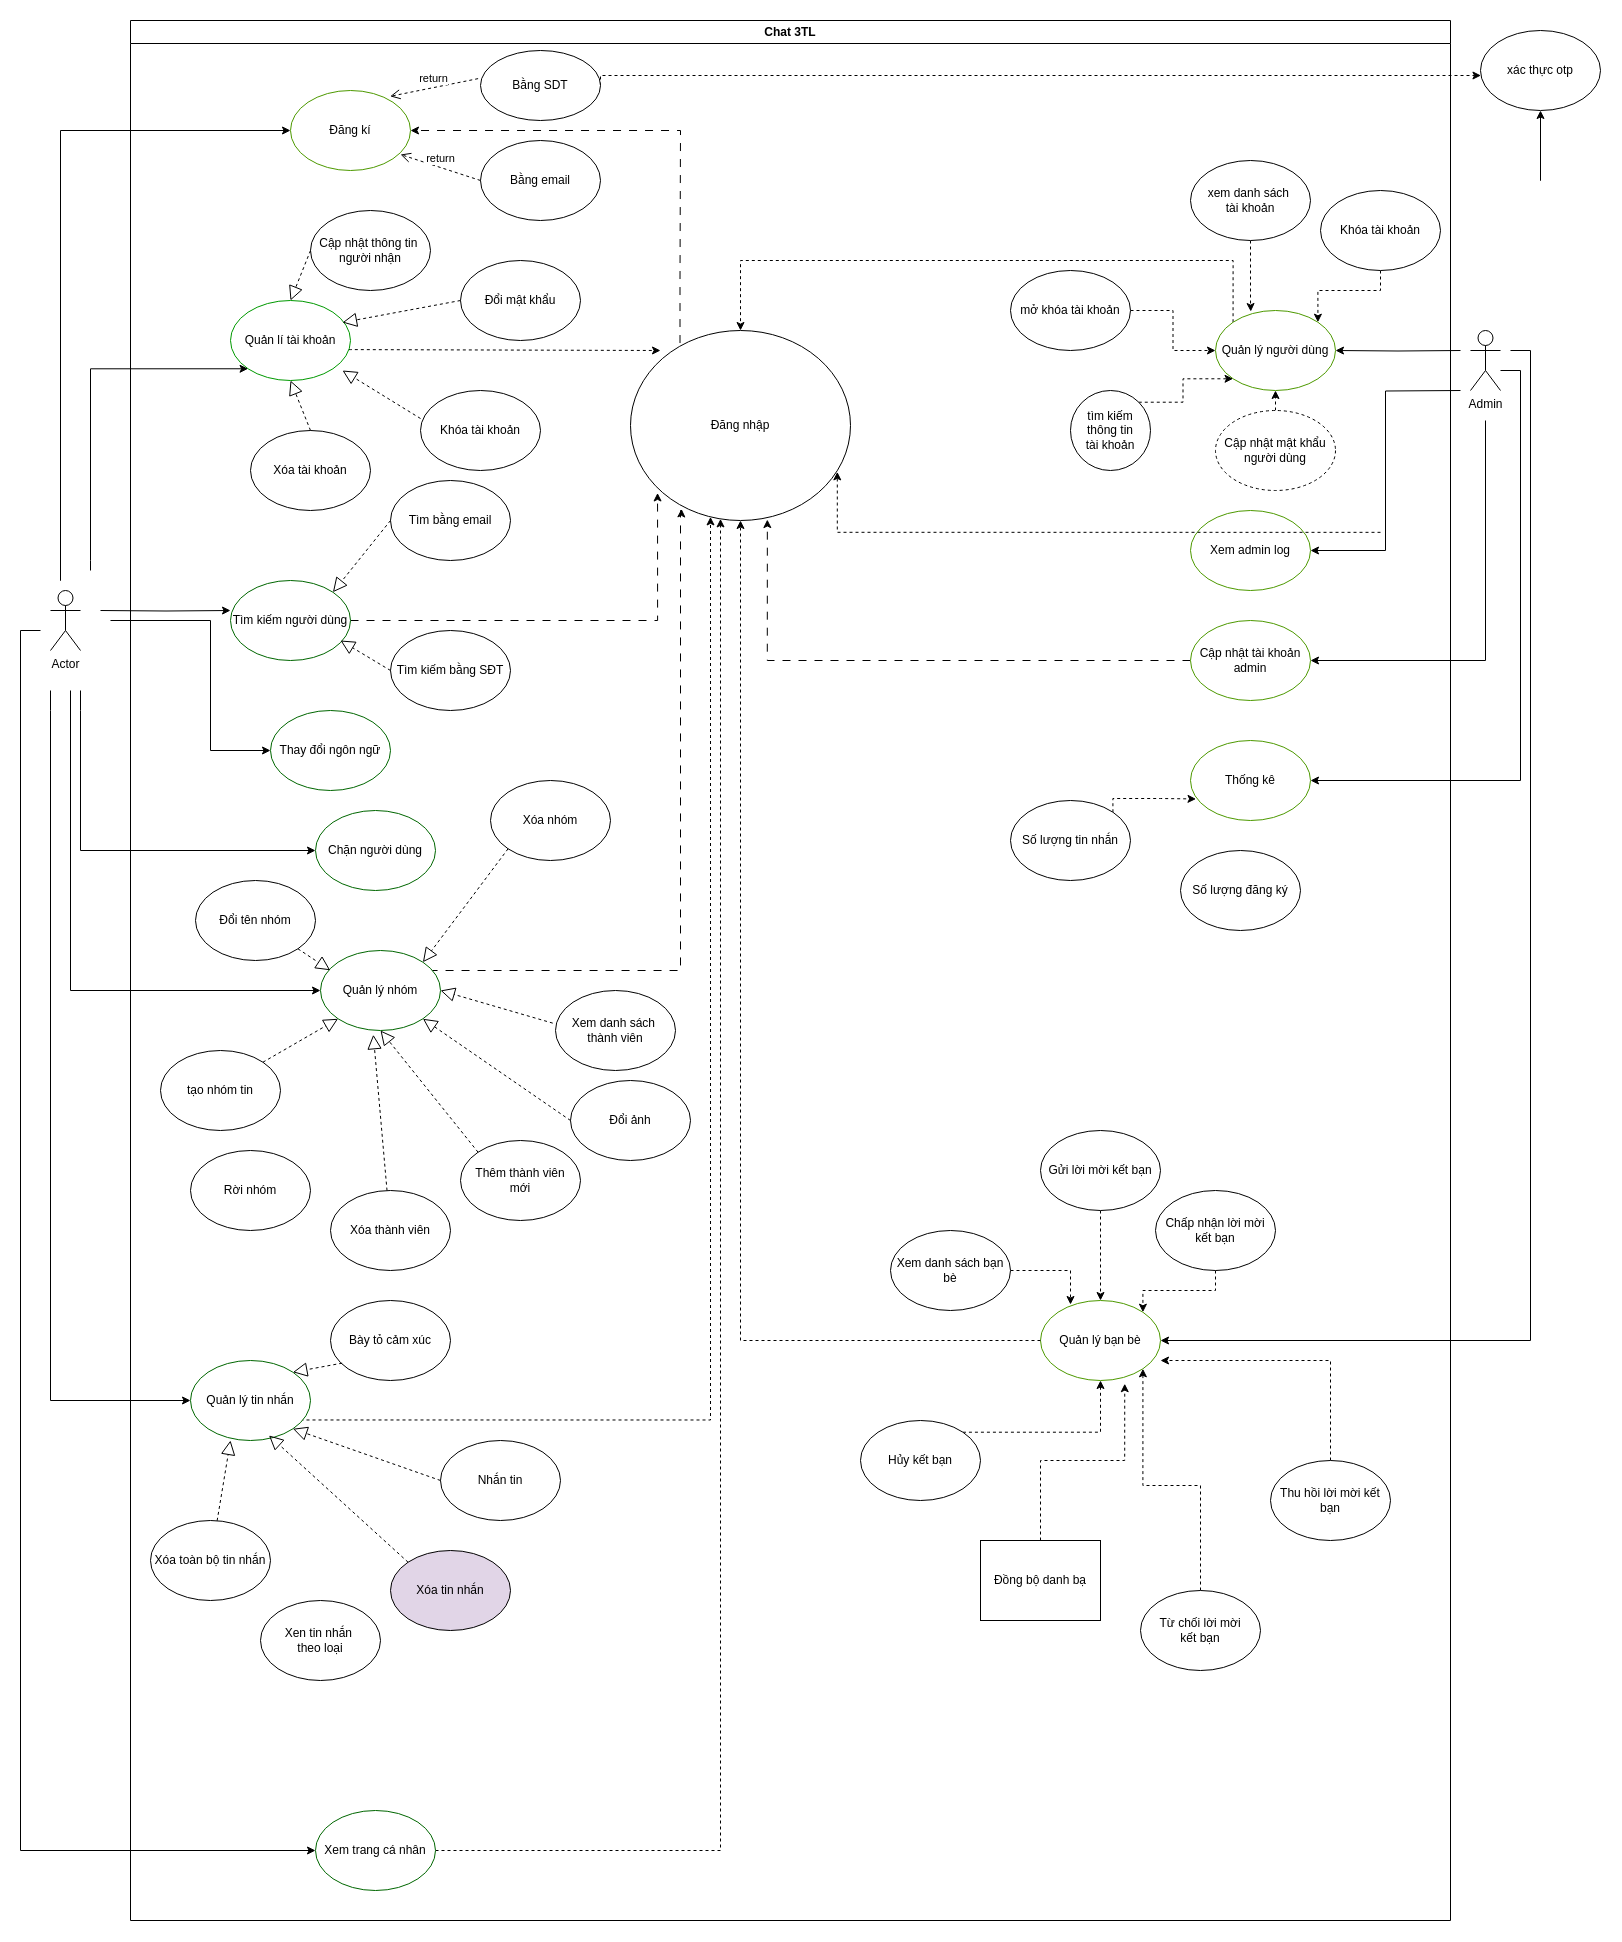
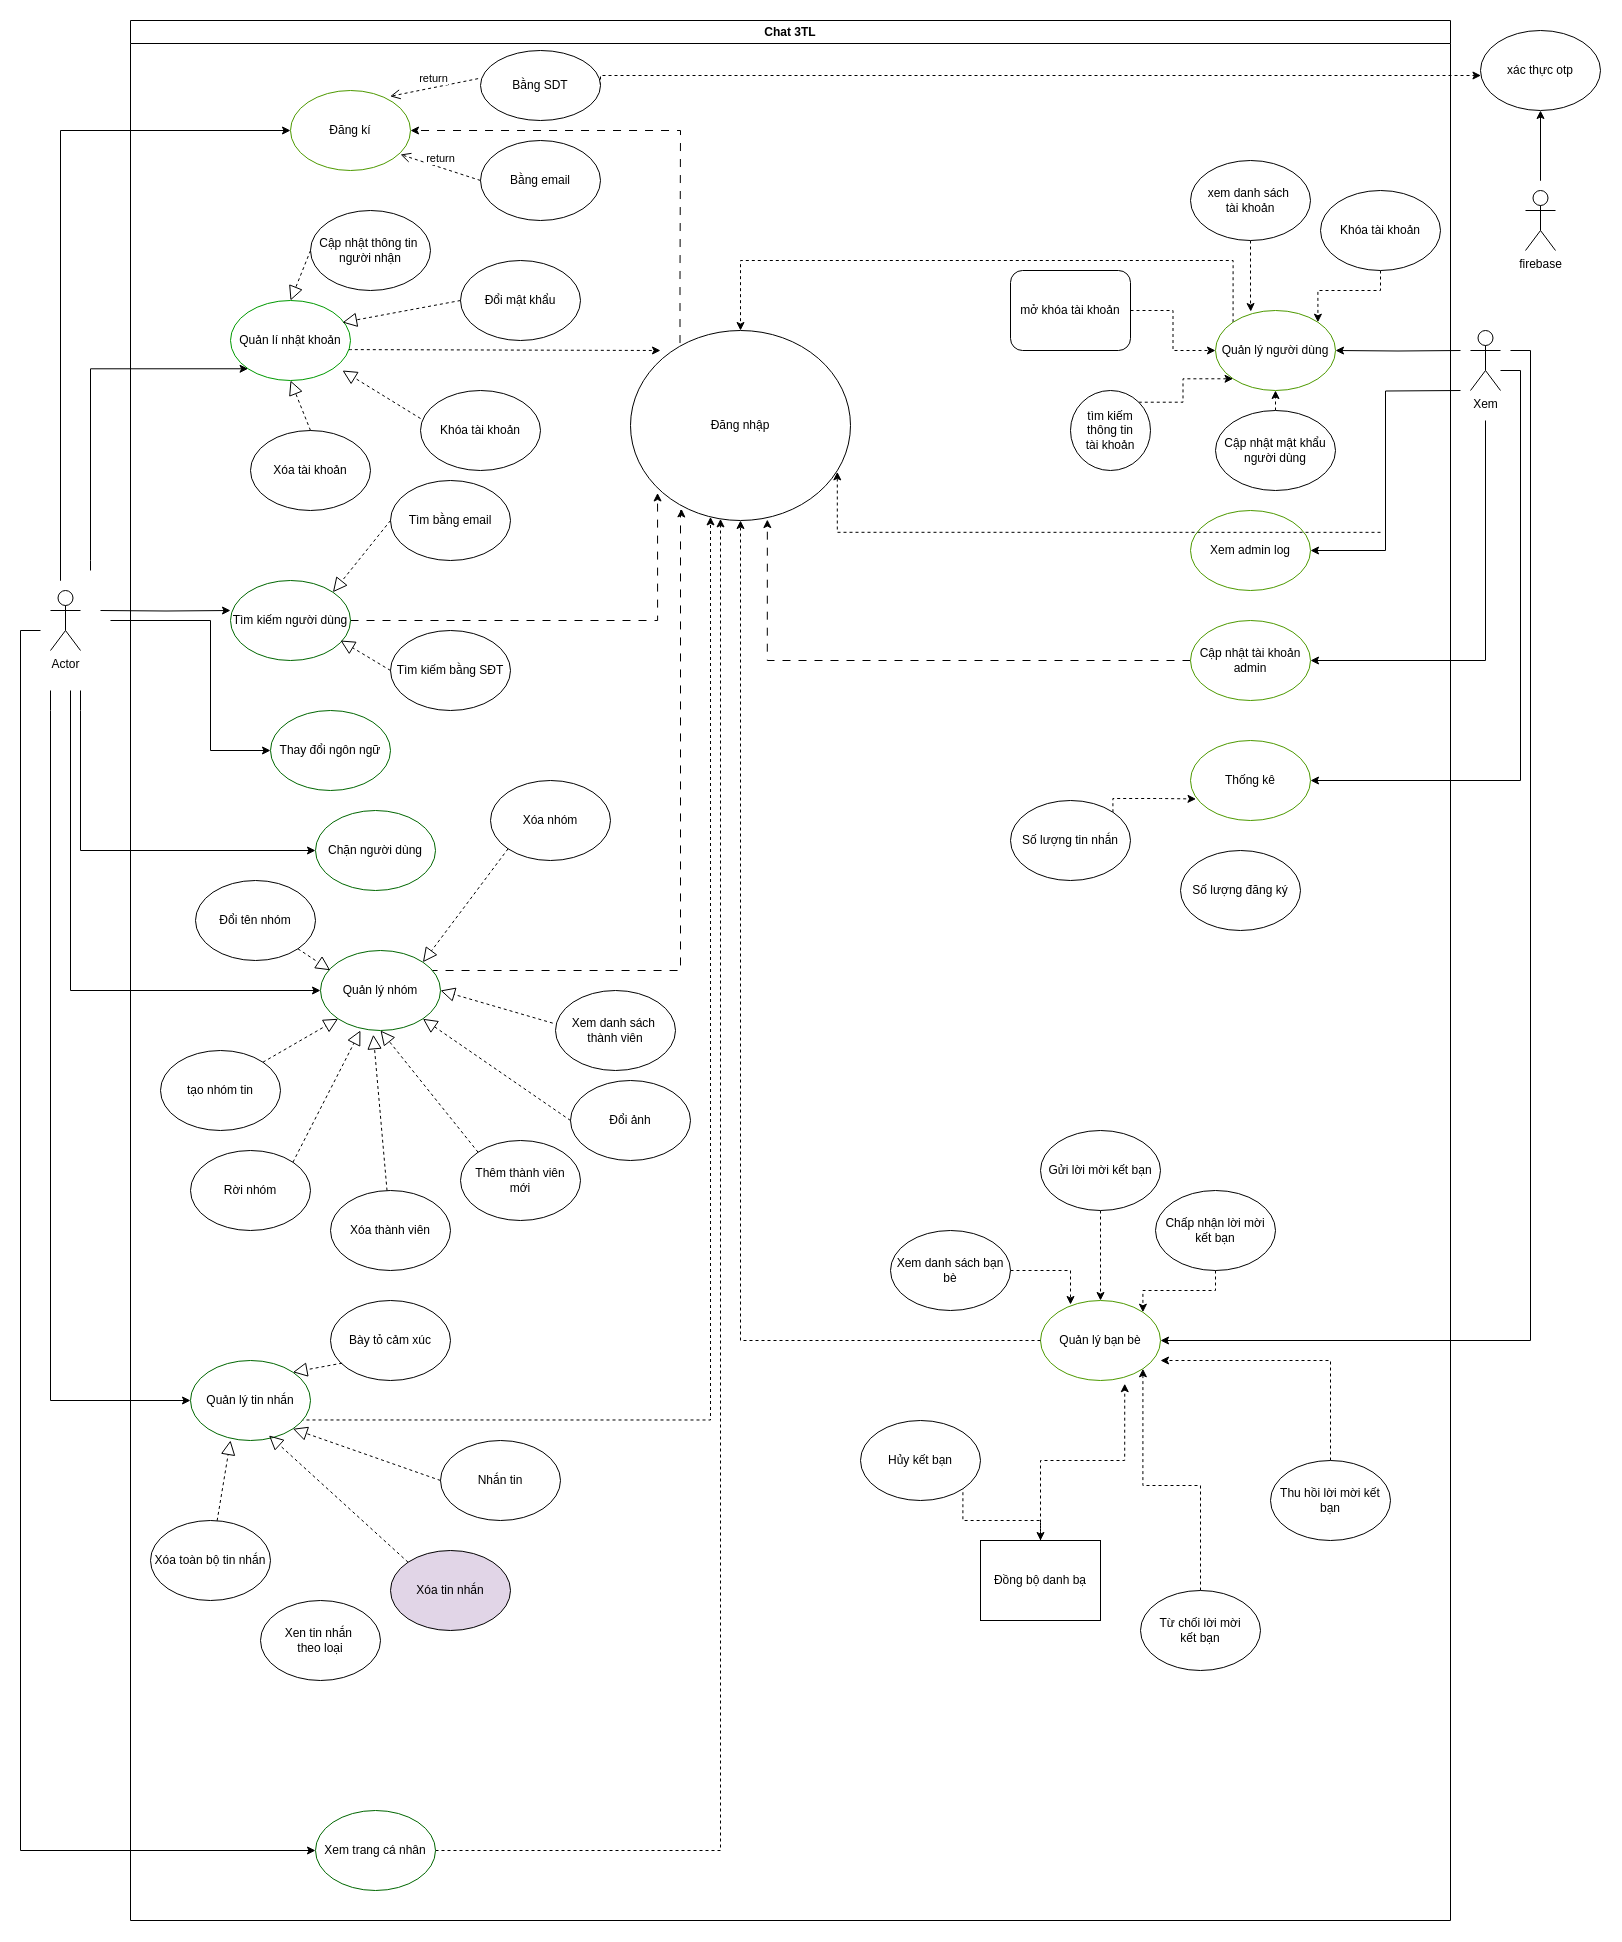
+ <mxCell id="67" value="firebase" style="shape=umlActor;verticalLabelPosition=bottom;verticalAlign=top;html=1;outlineConnect=0;" vertex="1" parent="1"><mxGeometry x="1525" y="190" width="30" height="60" as="geometry" /></mxCell>
- <mxCell id="82" value="mở khóa tài khoản" style="ellipse;whiteSpace=wrap;html=1;" vertex="1" parent="1"><mxGeometry x="1010" y="270" width="120" height="80" as="geometry" /></mxCell>
+ <mxCell id="82" value="mở khóa tài khoản" style="whiteSpace=wrap;html=1;rounded=1;" vertex="1" parent="1"><mxGeometry x="1010" y="270" width="120" height="80" as="geometry" /></mxCell>
- <mxCell id="19" value="Quản lí tài khoản" style="ellipse;whiteSpace=wrap;html=1;strokeColor=#009900;" vertex="1" parent="1"><mxGeometry x="230" y="300" width="120" height="80" as="geometry" /></mxCell>
+ <mxCell id="19" value="Quản lí nhật khoản" style="ellipse;whiteSpace=wrap;html=1;strokeColor=#009900;" vertex="1" parent="1"><mxGeometry x="230" y="300" width="120" height="80" as="geometry" /></mxCell>
- <mxCell id="74" value="Admin" style="shape=umlActor;verticalLabelPosition=bottom;verticalAlign=top;html=1;outlineConnect=0;" vertex="1" parent="1"><mxGeometry x="1470" y="330" width="30" height="60" as="geometry" /></mxCell>
+ <mxCell id="74" value="Xem" style="shape=umlActor;verticalLabelPosition=bottom;verticalAlign=top;html=1;outlineConnect=0;" vertex="1" parent="1"><mxGeometry x="1470" y="330" width="30" height="60" as="geometry" /></mxCell>
- <mxCell id="84" value="Cập nhật mật khẩu người dùng" style="ellipse;whiteSpace=wrap;html=1;dashed=1;" vertex="1" parent="1"><mxGeometry x="1215" y="410" width="120" height="80" as="geometry" /></mxCell>
+ <mxCell id="84" value="Cập nhật mật khẩu người dùng" style="ellipse;whiteSpace=wrap;html=1;" vertex="1" parent="1"><mxGeometry x="1215" y="410" width="120" height="80" as="geometry" /></mxCell>
+ <mxCell id="52" value="" style="endArrow=block;dashed=1;endFill=0;endSize=12;html=1;rounded=0;exitX=1;exitY=0;exitDx=0;exitDy=0;entryX=0.333;entryY=1;entryDx=0;entryDy=0;entryPerimeter=0;" edge="1" parent="1" source="43" target="36"><mxGeometry width="160" relative="1" as="geometry"><mxPoint x="578" y="918" as="sourcePoint" /><mxPoint x="500" y="1040" as="targetPoint" /></mxGeometry></mxCell>
- <mxCell id="102" style="edgeStyle=orthogonalEdgeStyle;rounded=0;orthogonalLoop=1;jettySize=auto;html=1;exitX=1;exitY=0;exitDx=0;exitDy=0;entryX=0.5;entryY=1;entryDx=0;entryDy=0;dashed=1;" edge="1" parent="1" source="103" target="95"><mxGeometry relative="1" as="geometry" /></mxCell>
+ <mxCell id="102" style="edgeStyle=orthogonalEdgeStyle;rounded=0;orthogonalLoop=1;jettySize=auto;html=1;exitX=1;exitY=0;exitDx=0;exitDy=0;dashed=1;" edge="1" parent="1" source="103" target="104"><mxGeometry relative="1" as="geometry" /></mxCell>
